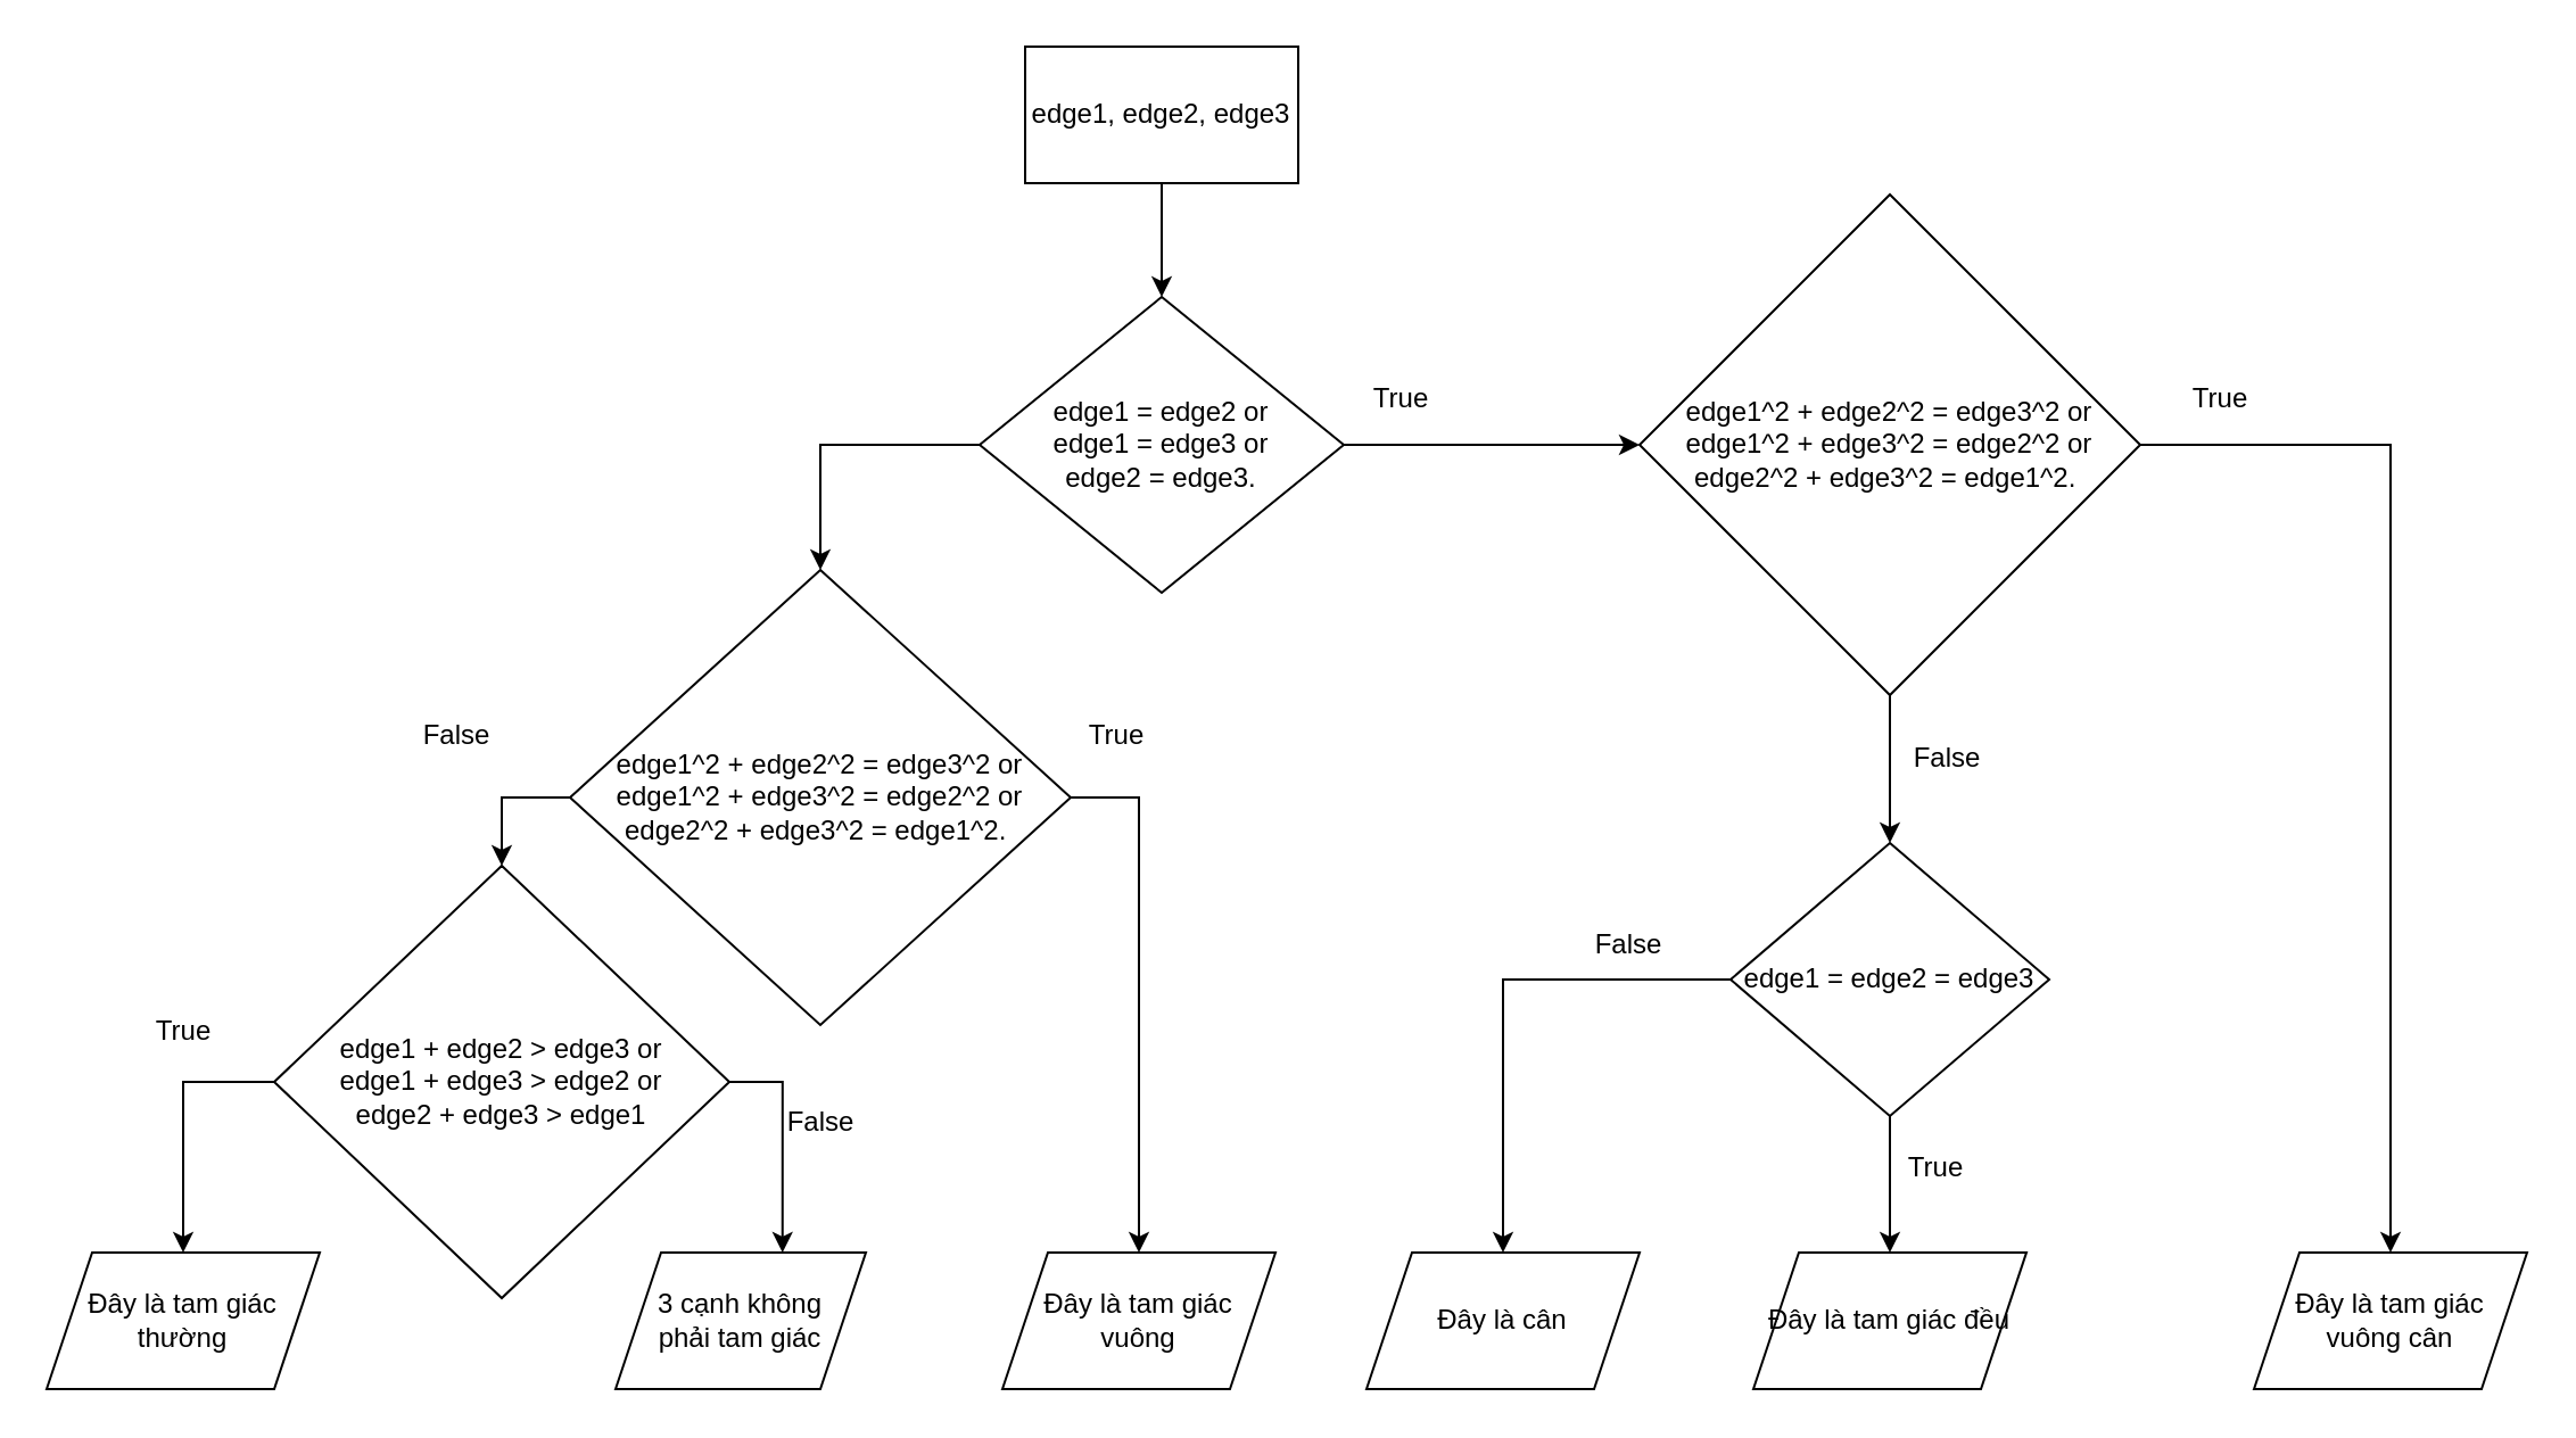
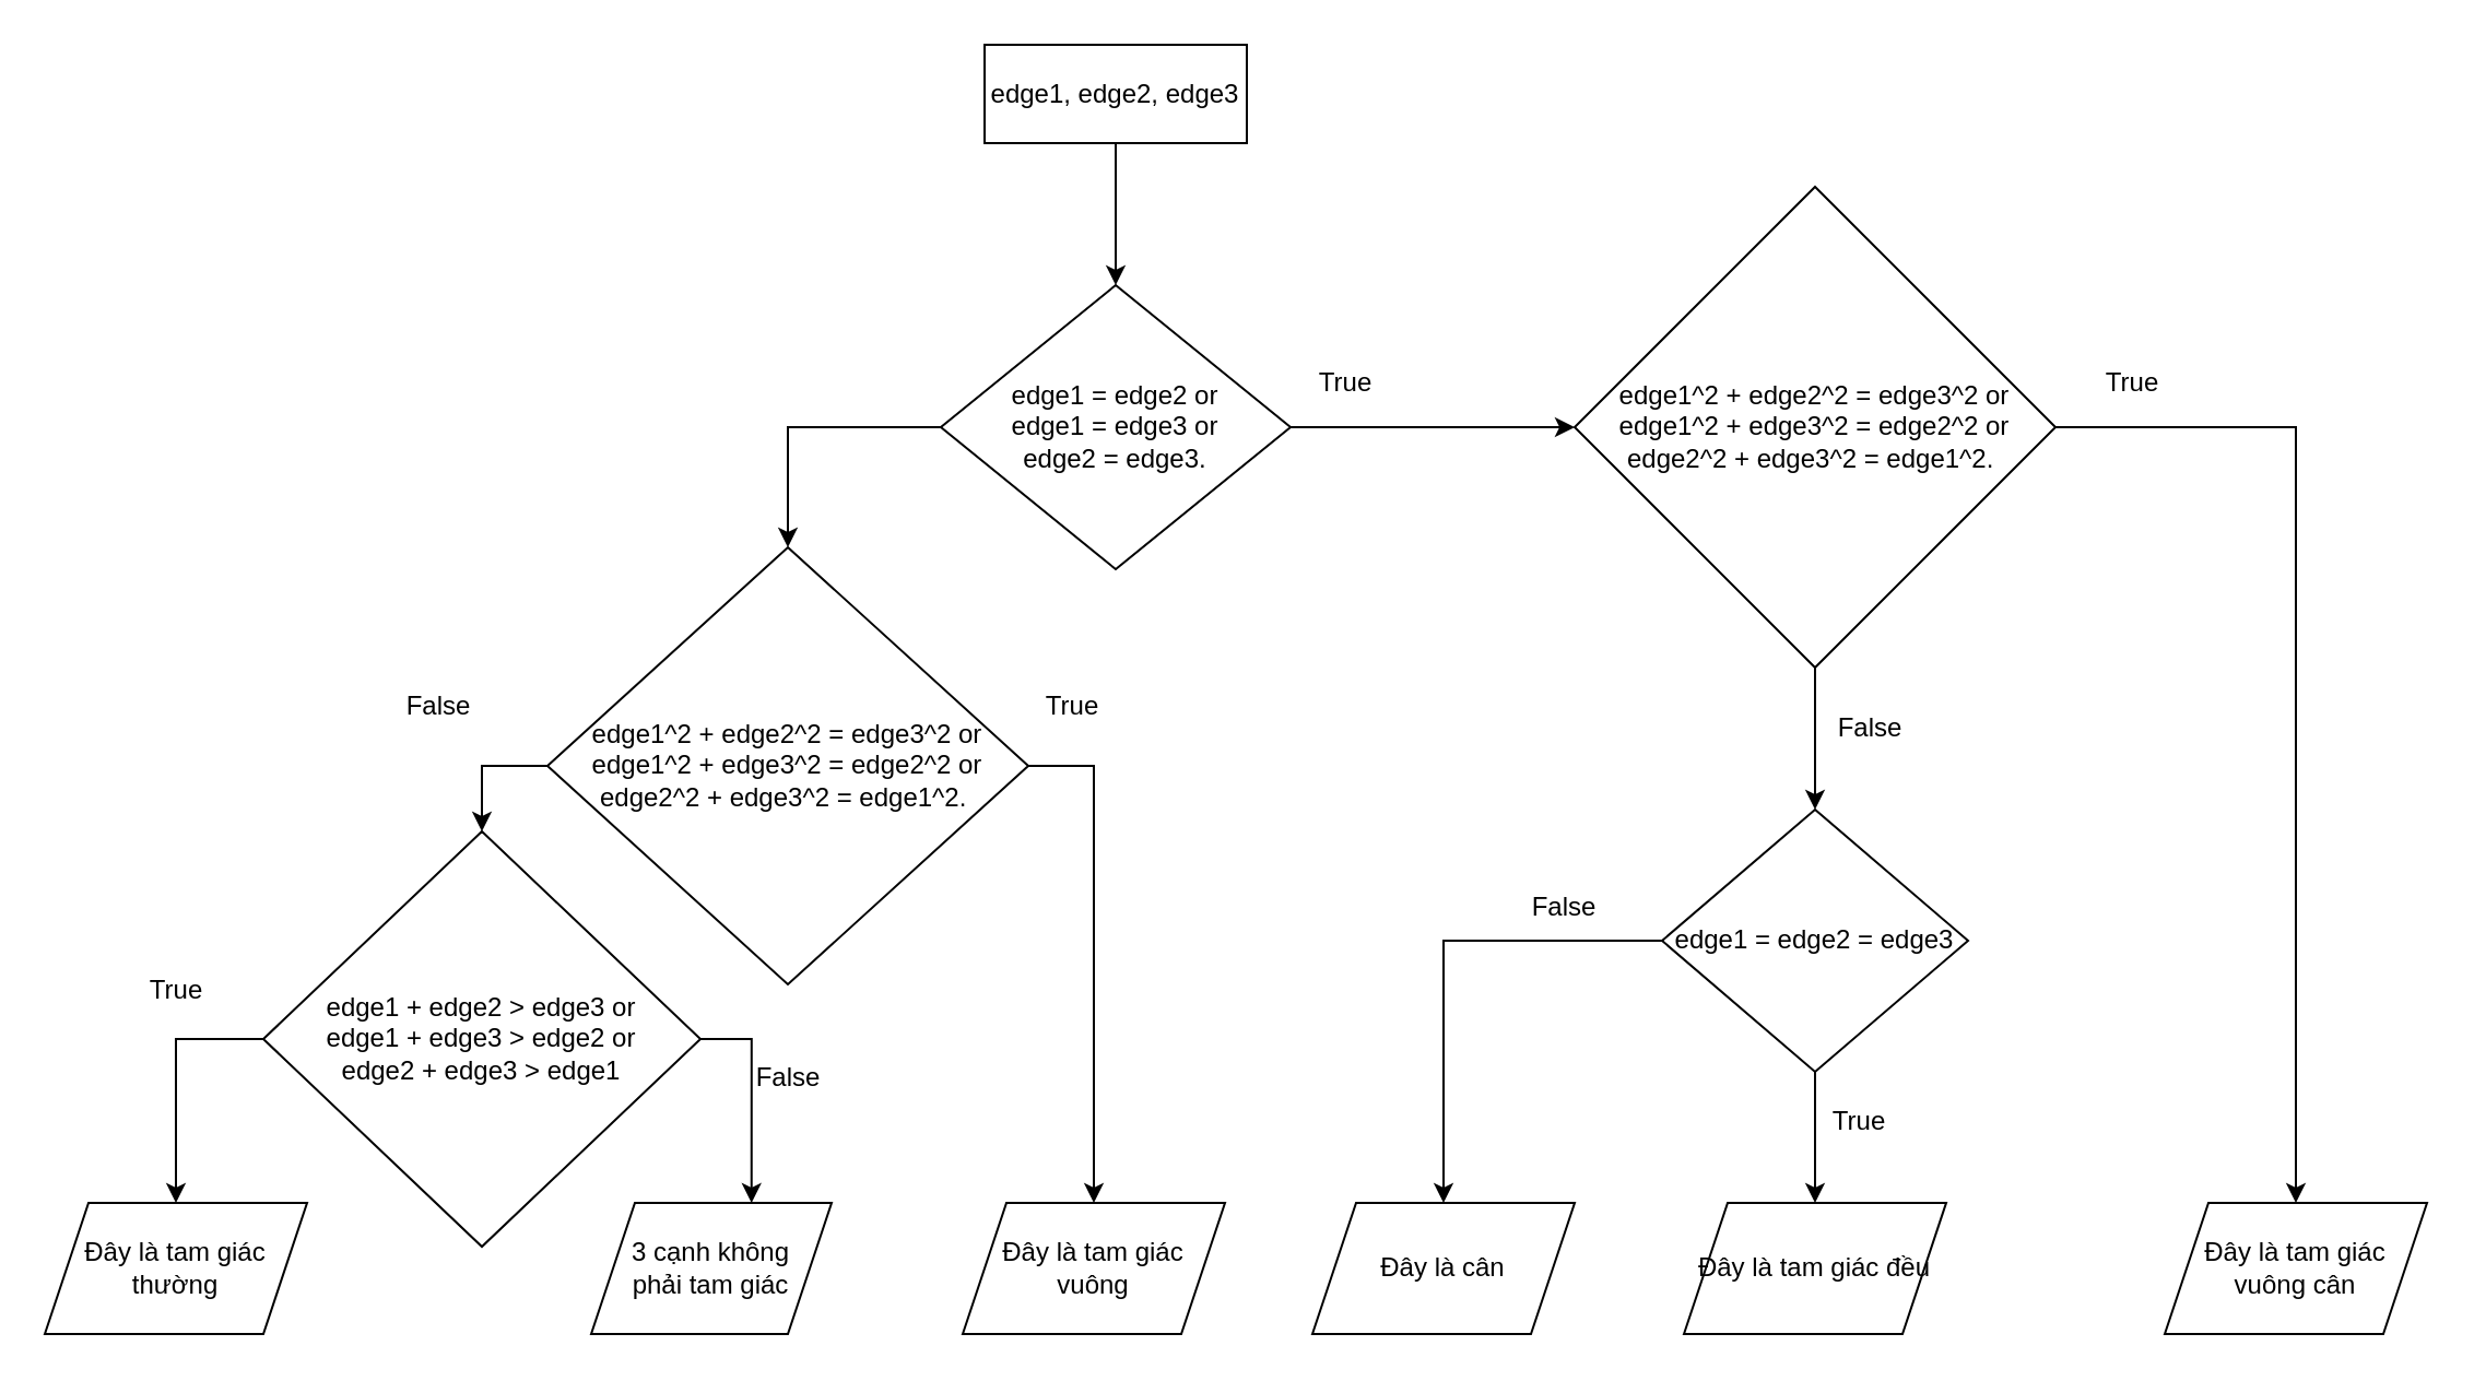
- <mxCell id="3" value="edge1, edge2, edge3" style="rounded=0;whiteSpace=wrap;html=1;" vertex="1" parent="1"><mxGeometry x="450" y="20" width="120" height="60" as="geometry" /></mxCell>
+ <mxCell id="3" value="edge1, edge2, edge3" style="rounded=0;whiteSpace=wrap;html=1;" vertex="1" parent="1"><mxGeometry x="450" y="20" width="120" height="45" as="geometry" /></mxCell>
